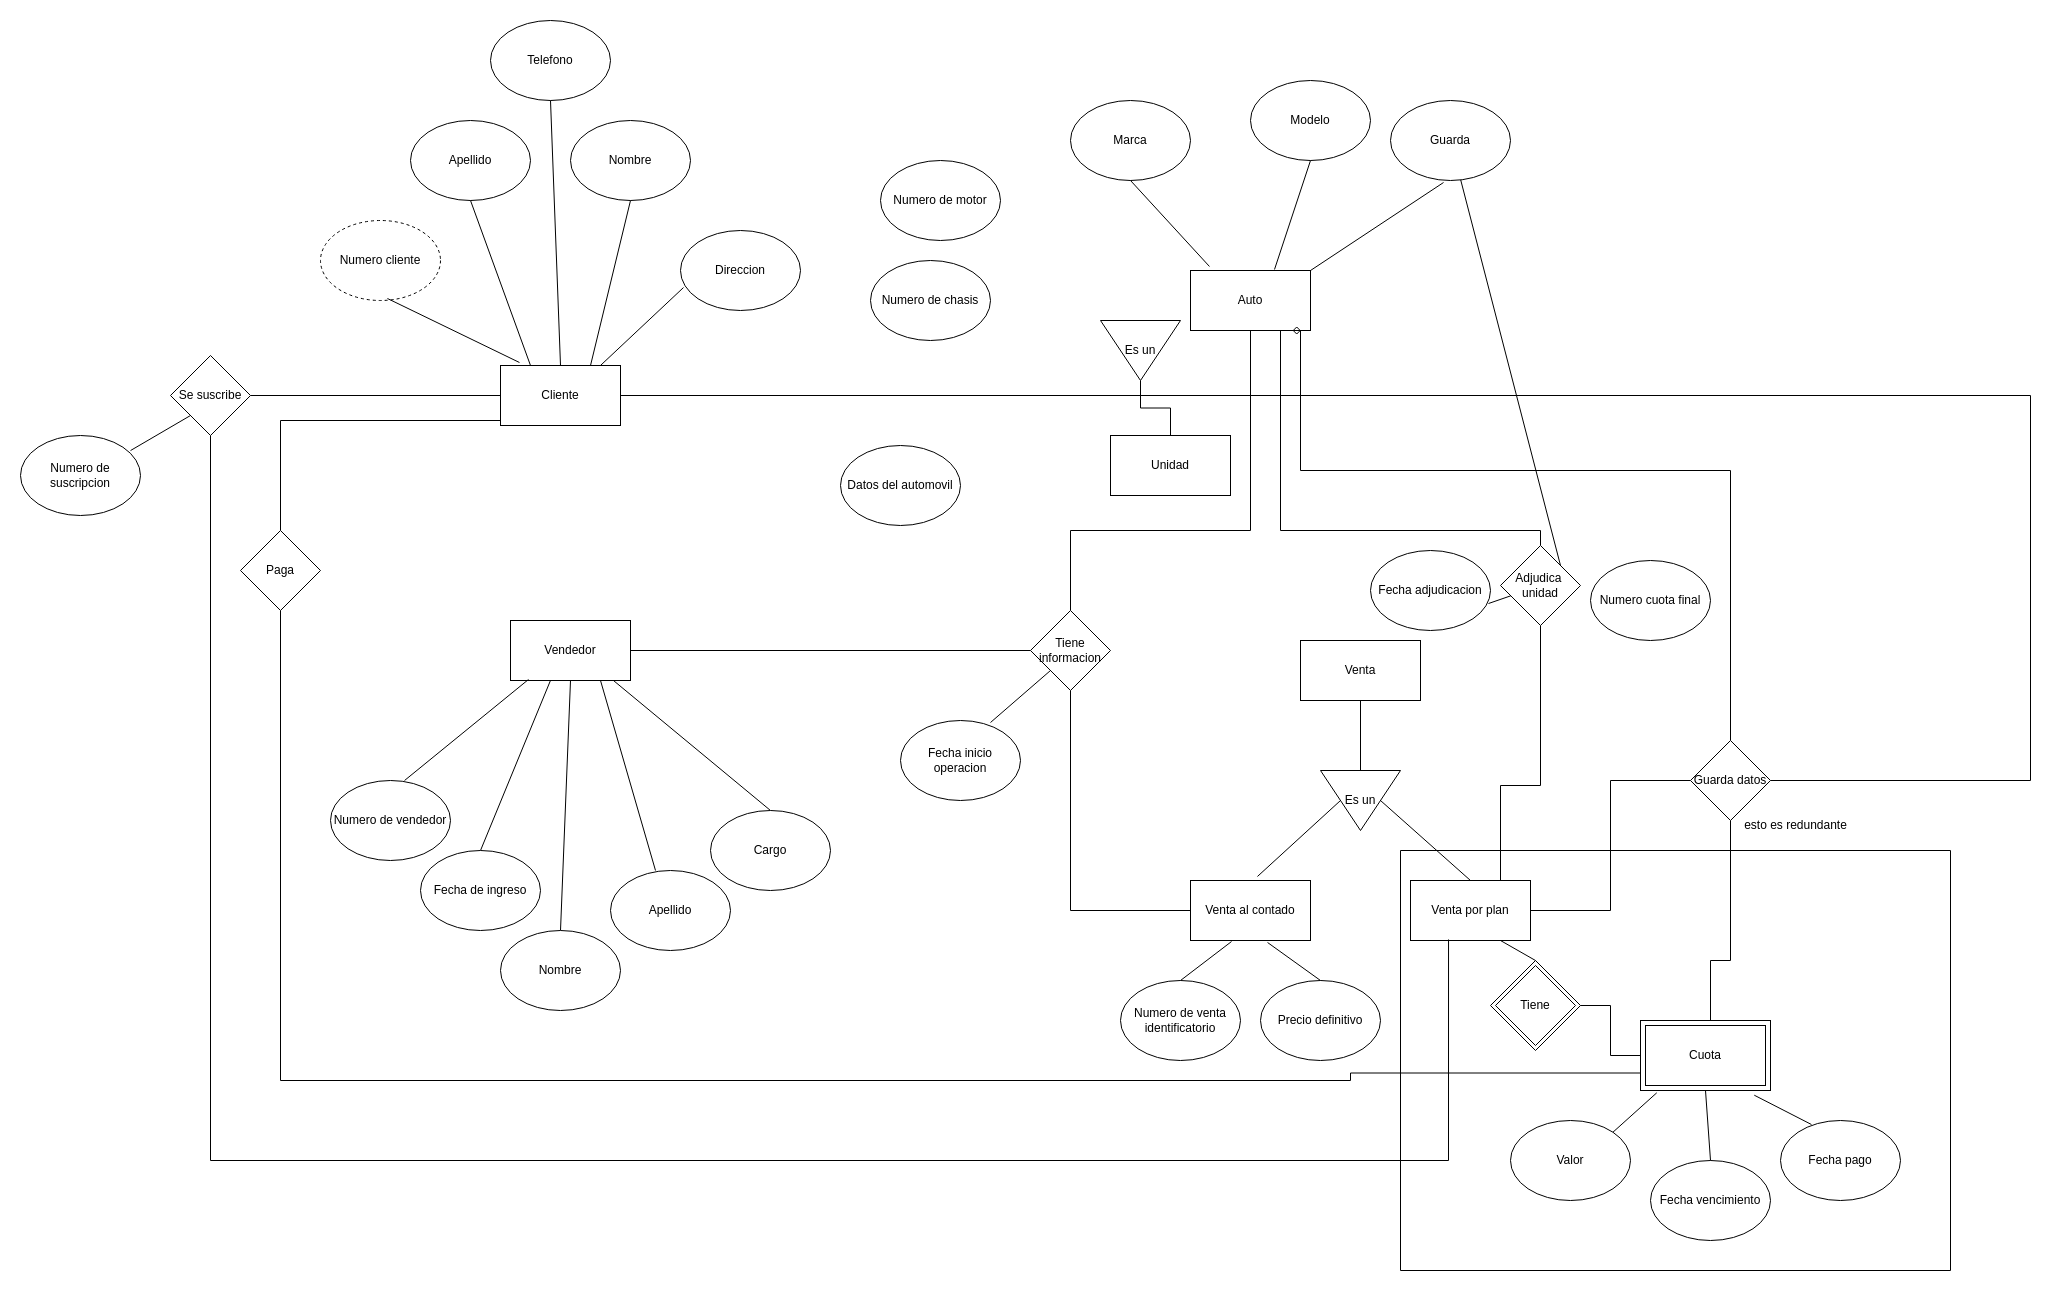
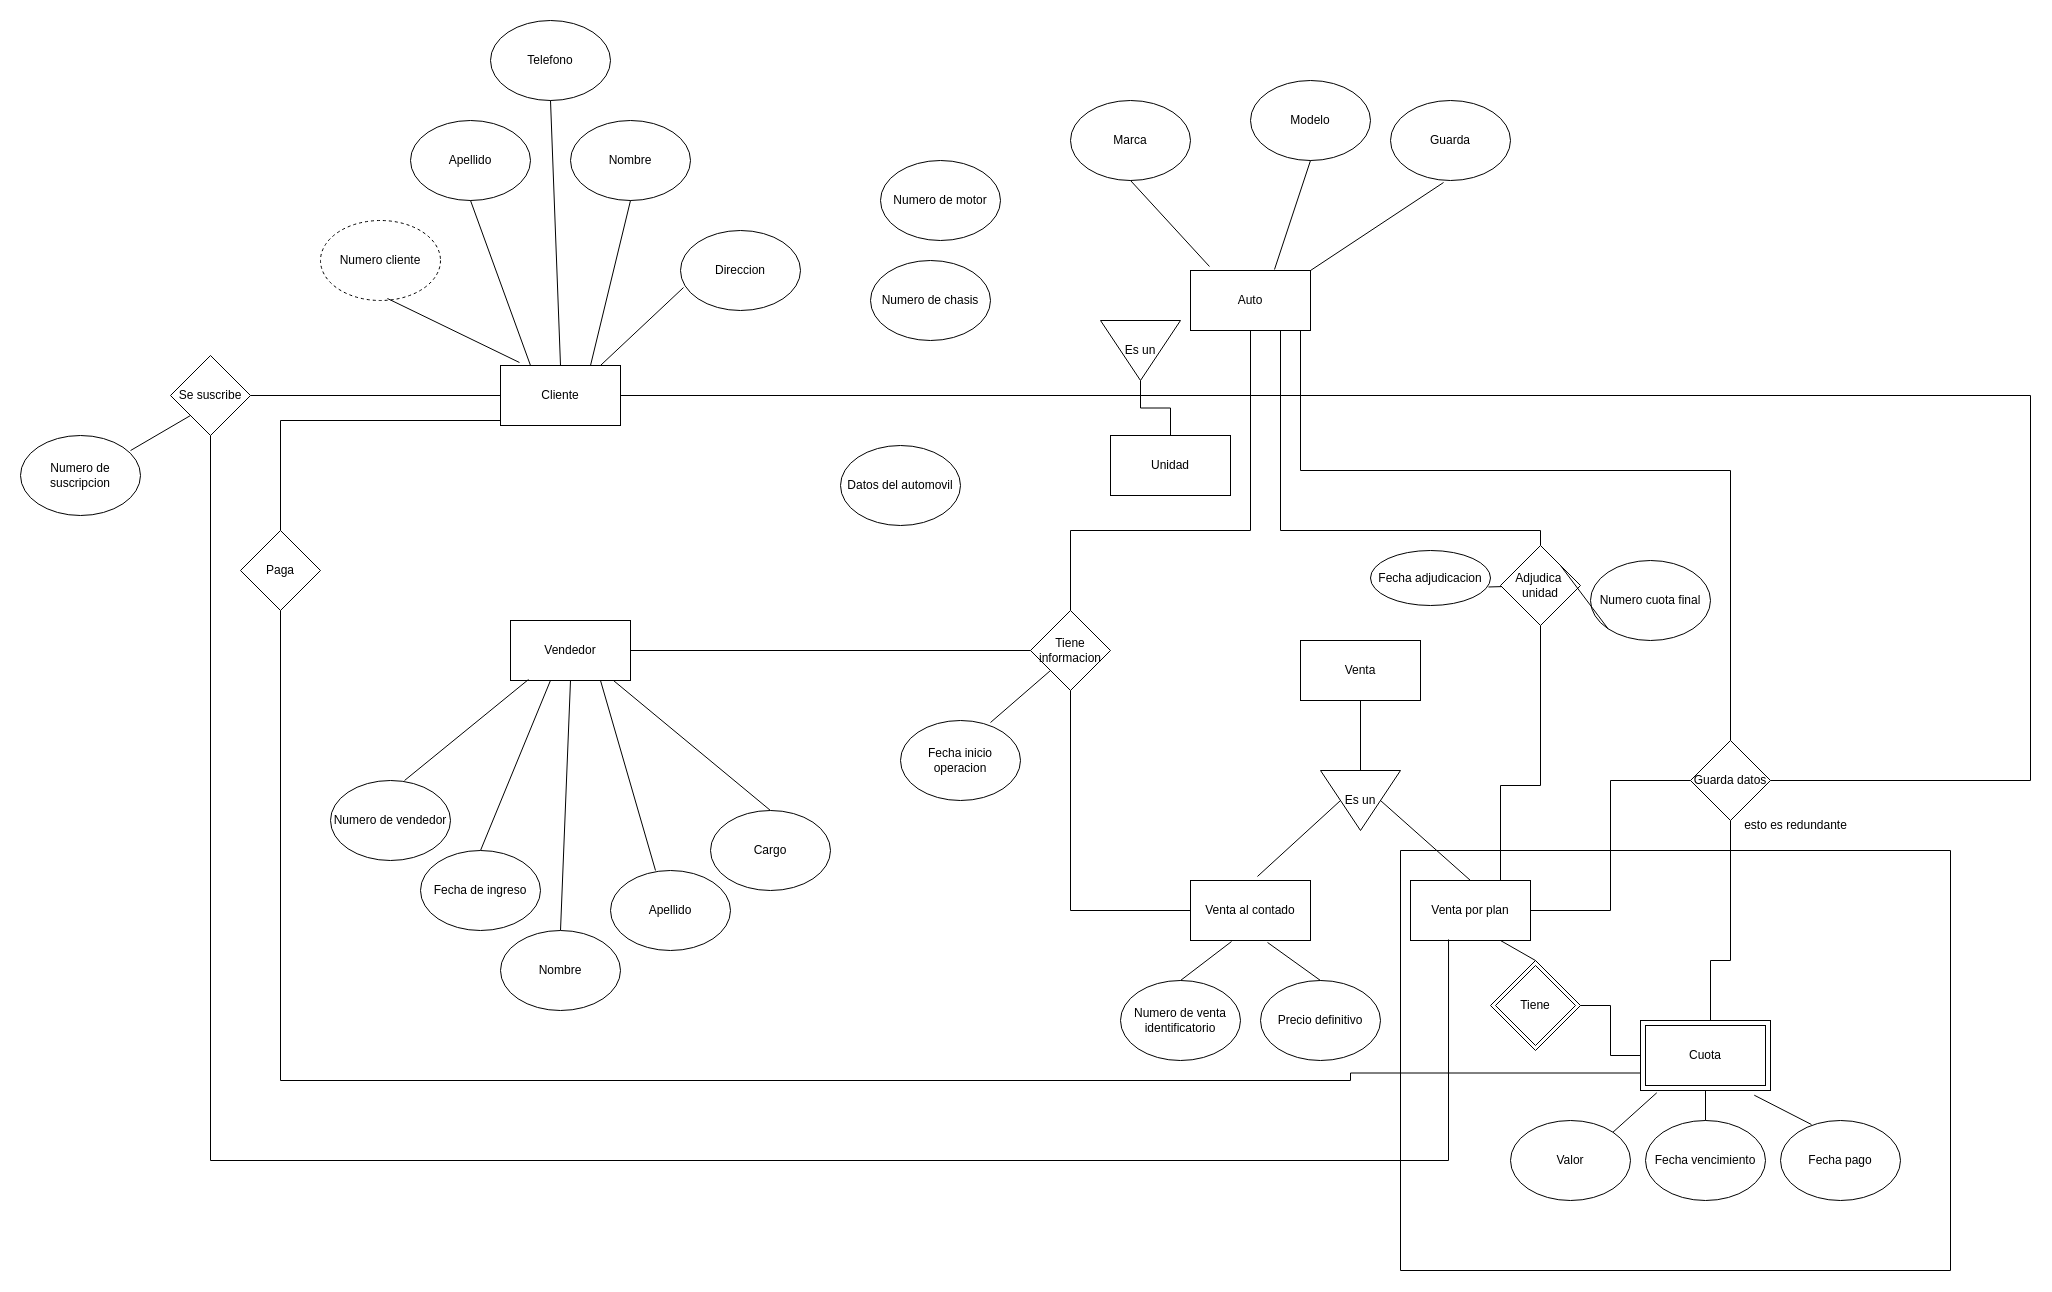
- <mxCell id="47" style="edgeStyle=orthogonalEdgeStyle;rounded=0;orthogonalLoop=1;jettySize=auto;html=1;entryX=0.85;entryY=1;entryDx=0;entryDy=0;endArrow=diamond;endFill=0;exitX=0.5;exitY=0;exitDx=0;exitDy=0;entryPerimeter=0;" parent="1" source="50" target="3" edge="1"><mxGeometry relative="1" as="geometry"><Array as="points"><mxPoint x="1730" y="470" /><mxPoint x="1300" y="470" /><mxPoint x="1300" y="330" /></Array></mxGeometry></mxCell>
+ <mxCell id="47" style="edgeStyle=orthogonalEdgeStyle;rounded=0;orthogonalLoop=1;jettySize=auto;html=1;entryX=0.85;entryY=1;entryDx=0;entryDy=0;endArrow=none;endFill=0;exitX=0.5;exitY=0;exitDx=0;exitDy=0;entryPerimeter=0;" parent="1" source="50" target="3" edge="1"><mxGeometry relative="1" as="geometry"><Array as="points"><mxPoint x="1730" y="470" /><mxPoint x="1300" y="470" /><mxPoint x="1300" y="330" /></Array></mxGeometry></mxCell>
- <mxCell id="82" value="" style="endArrow=none;html=1;rounded=0;exitX=1;exitY=0;exitDx=0;exitDy=0;" parent="1" source="76" target="6" edge="1"><mxGeometry width="50" height="50" relative="1" as="geometry"><mxPoint x="1560" y="620" as="sourcePoint" /><mxPoint x="1610" y="570" as="targetPoint" /></mxGeometry></mxCell>
+ <mxCell id="82" value="" style="endArrow=none;html=1;rounded=0;entryX=0;entryY=1;entryDx=0;entryDy=0;exitX=1;exitY=0;exitDx=0;exitDy=0;" parent="1" source="76" target="81" edge="1"><mxGeometry width="50" height="50" relative="1" as="geometry"><mxPoint x="1560" y="620" as="sourcePoint" /><mxPoint x="1610" y="570" as="targetPoint" /></mxGeometry></mxCell>
- <mxCell id="83" value="Fecha adjudicacion" style="ellipse;whiteSpace=wrap;html=1;" parent="1" vertex="1"><mxGeometry x="1370" y="550" width="120" height="80" as="geometry" /></mxCell>
+ <mxCell id="83" value="Fecha adjudicacion" style="ellipse;whiteSpace=wrap;html=1;" parent="1" vertex="1"><mxGeometry x="1370" y="550" width="120" height="55" as="geometry" /></mxCell>
- <mxCell id="61" value="Fecha vencimiento" style="ellipse;whiteSpace=wrap;html=1;" parent="56" vertex="1"><mxGeometry x="250" y="310" width="120" height="80" as="geometry" /></mxCell>
+ <mxCell id="61" value="Fecha vencimiento" style="ellipse;whiteSpace=wrap;html=1;" parent="56" vertex="1"><mxGeometry x="245" y="270" width="120" height="80" as="geometry" /></mxCell>
